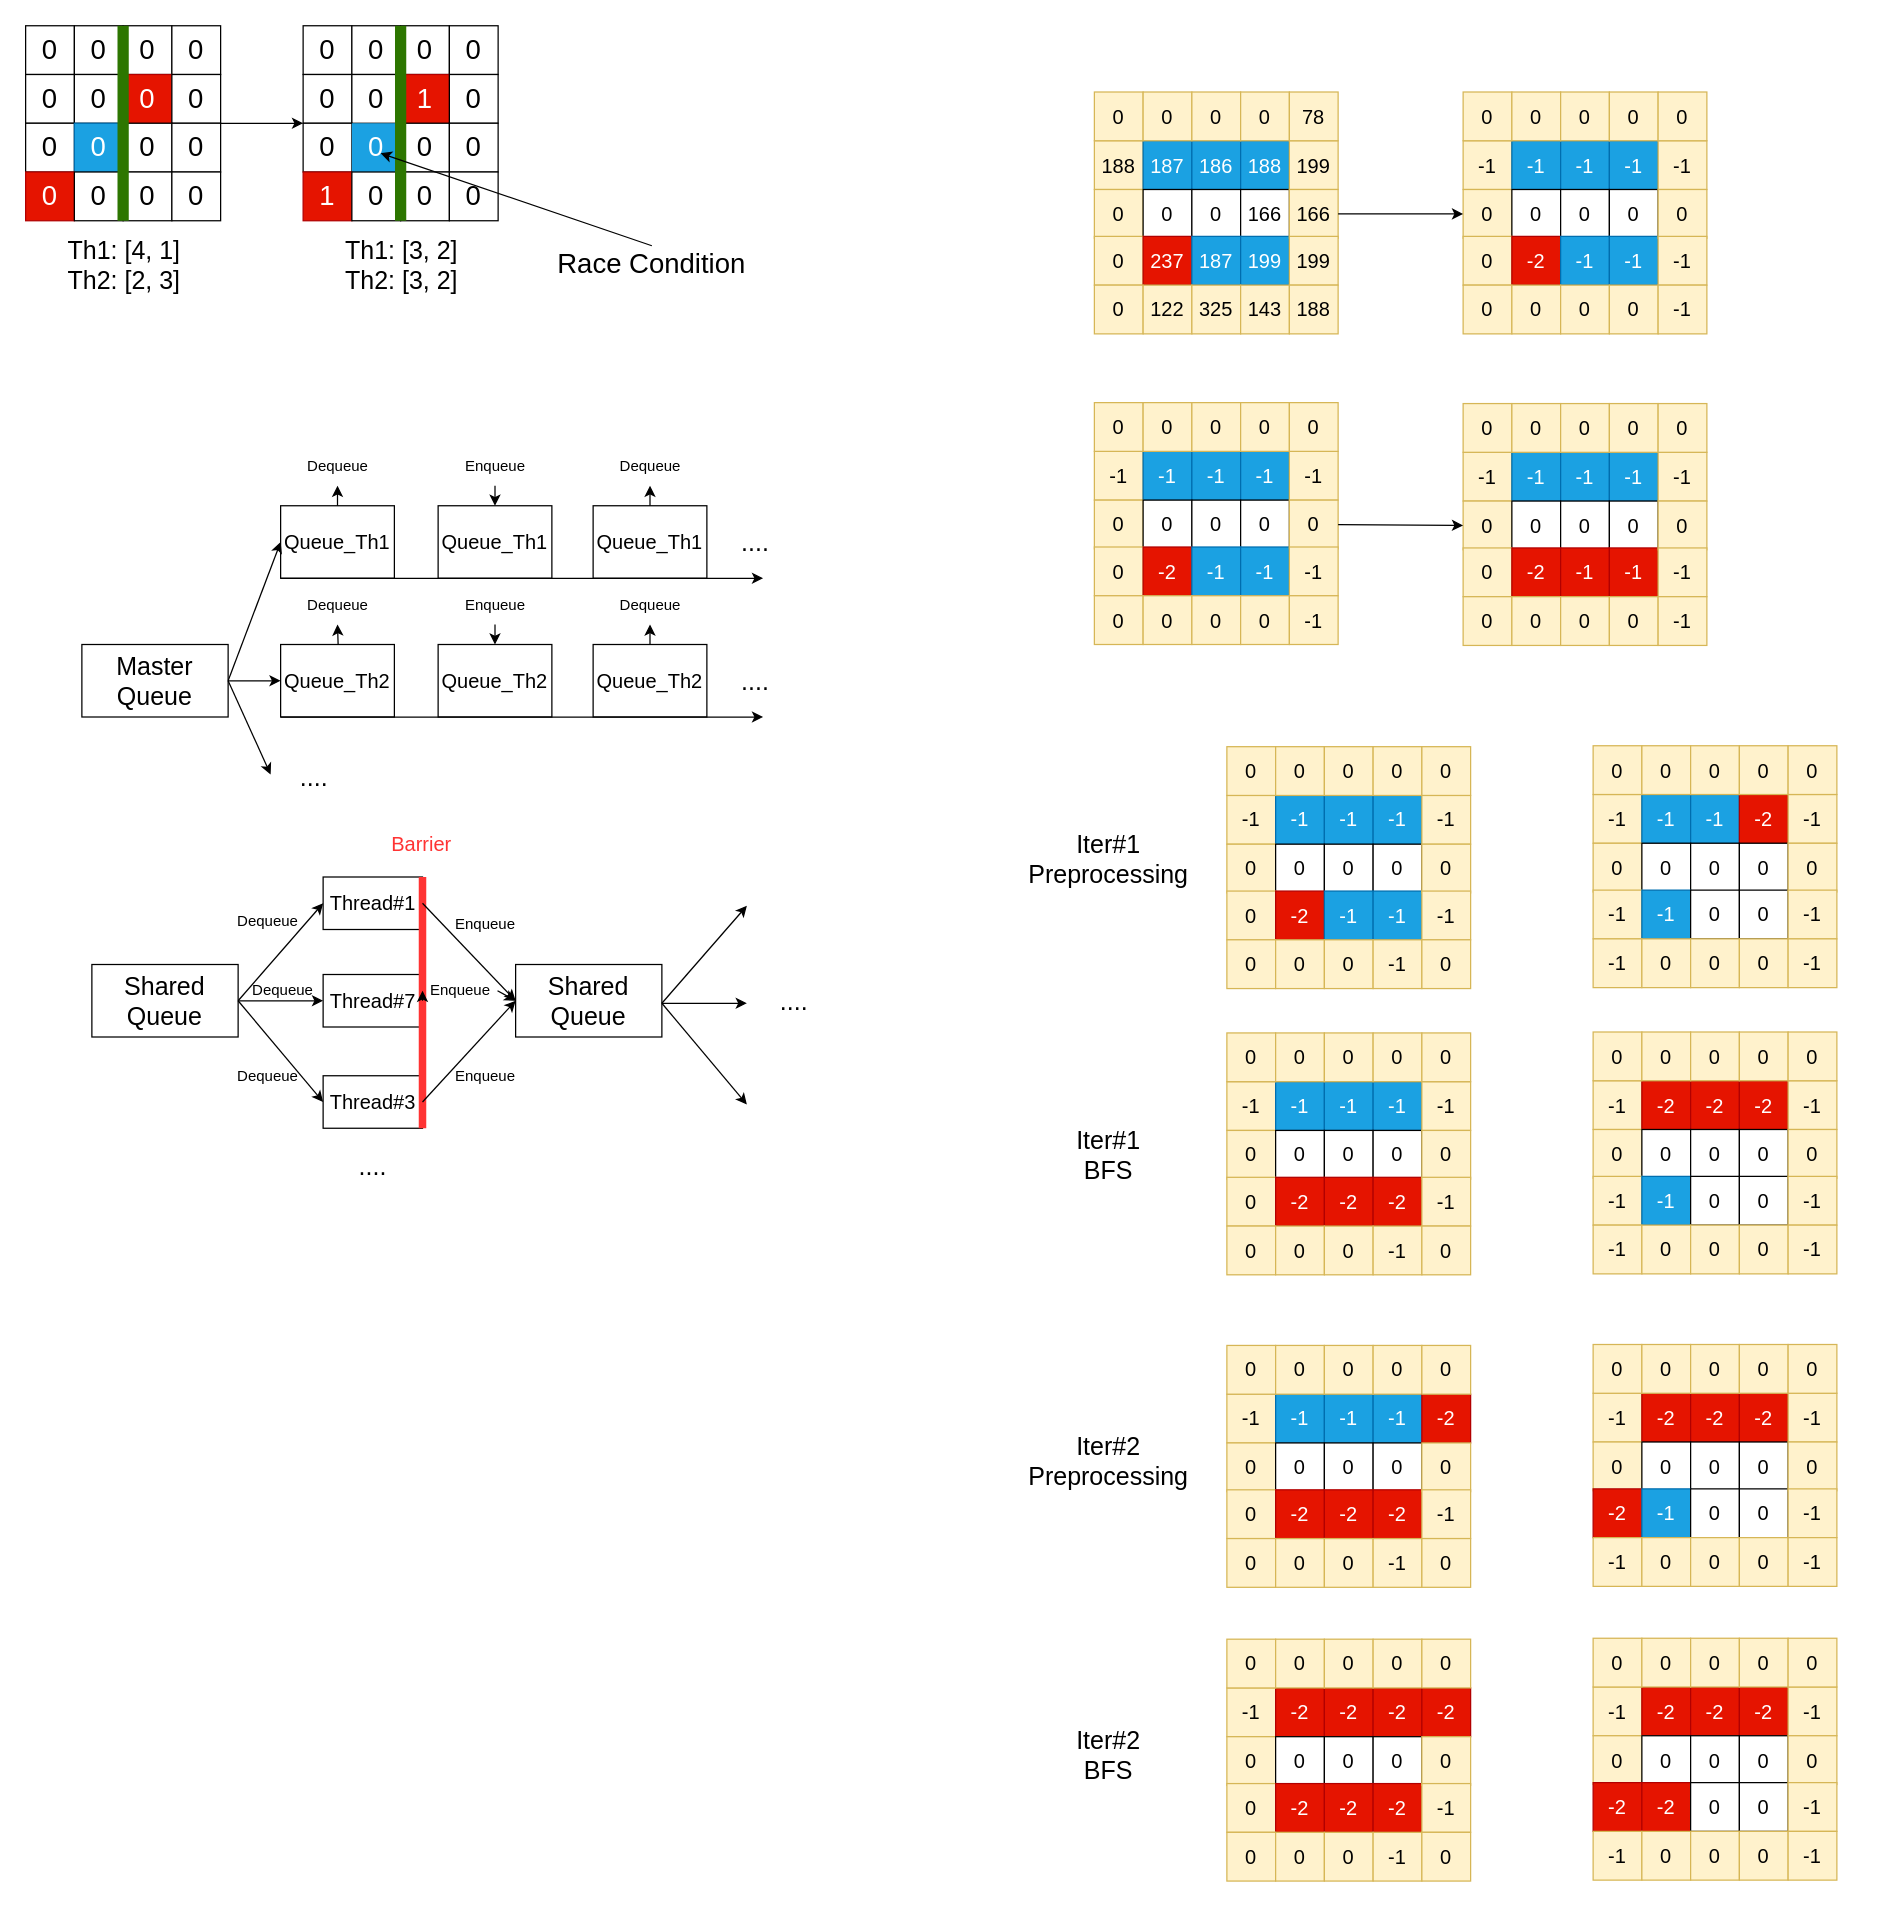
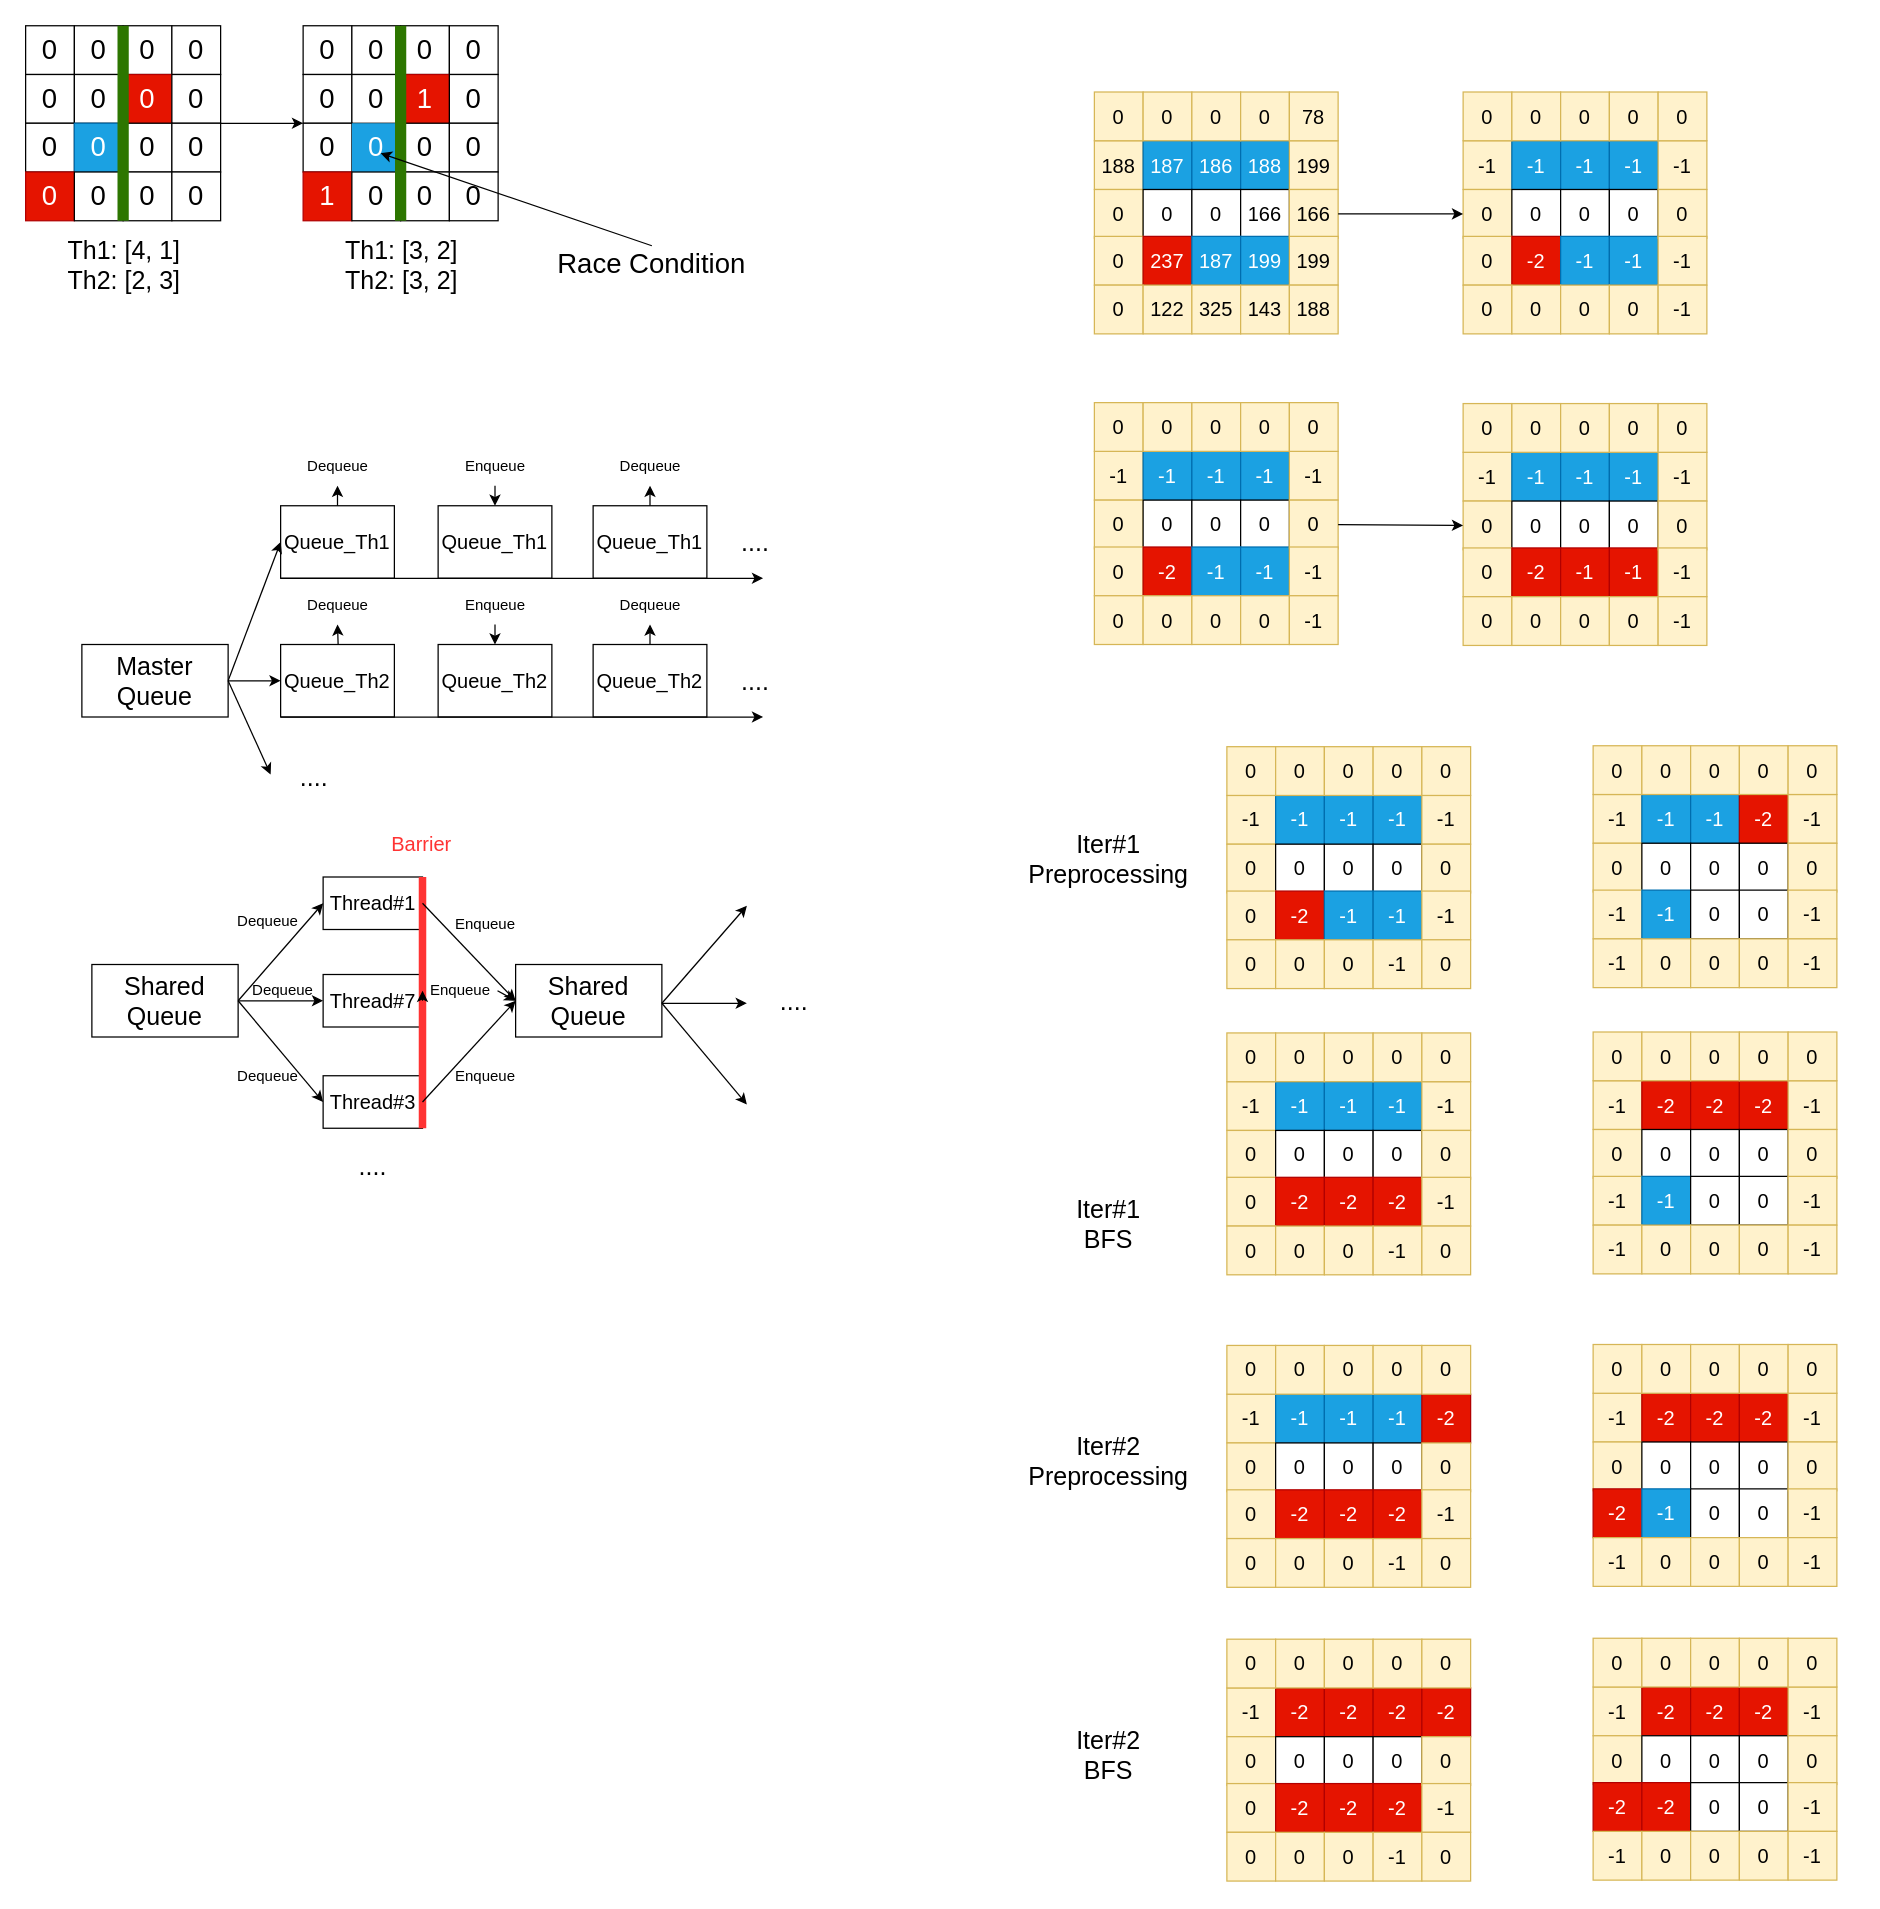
- <mxCell id="399" value="&lt;div style=&quot;font-size: 20px;&quot;&gt;&lt;font style=&quot;font-size: 20px;&quot;&gt;Iter#1&lt;/font&gt;&lt;/div&gt;&lt;font style=&quot;font-size: 20px;&quot;&gt;BFS&lt;/font&gt;" style="text;strokeColor=none;align=center;fillColor=none;html=1;verticalAlign=middle;whiteSpace=wrap;rounded=0;" vertex="1" parent="1"><mxGeometry x="838" y="907.5" width="97" height="30" as="geometry" /></mxCell>
+ <mxCell id="399" value="&lt;div style=&quot;font-size: 20px;&quot;&gt;&lt;font style=&quot;font-size: 20px;&quot;&gt;Iter#1&lt;/font&gt;&lt;/div&gt;&lt;font style=&quot;font-size: 20px;&quot;&gt;BFS&lt;/font&gt;" style="text;strokeColor=none;align=center;fillColor=none;html=1;verticalAlign=middle;whiteSpace=wrap;rounded=0;" vertex="1" parent="1"><mxGeometry x="838" y="962.5" width="97" height="30" as="geometry" /></mxCell>
